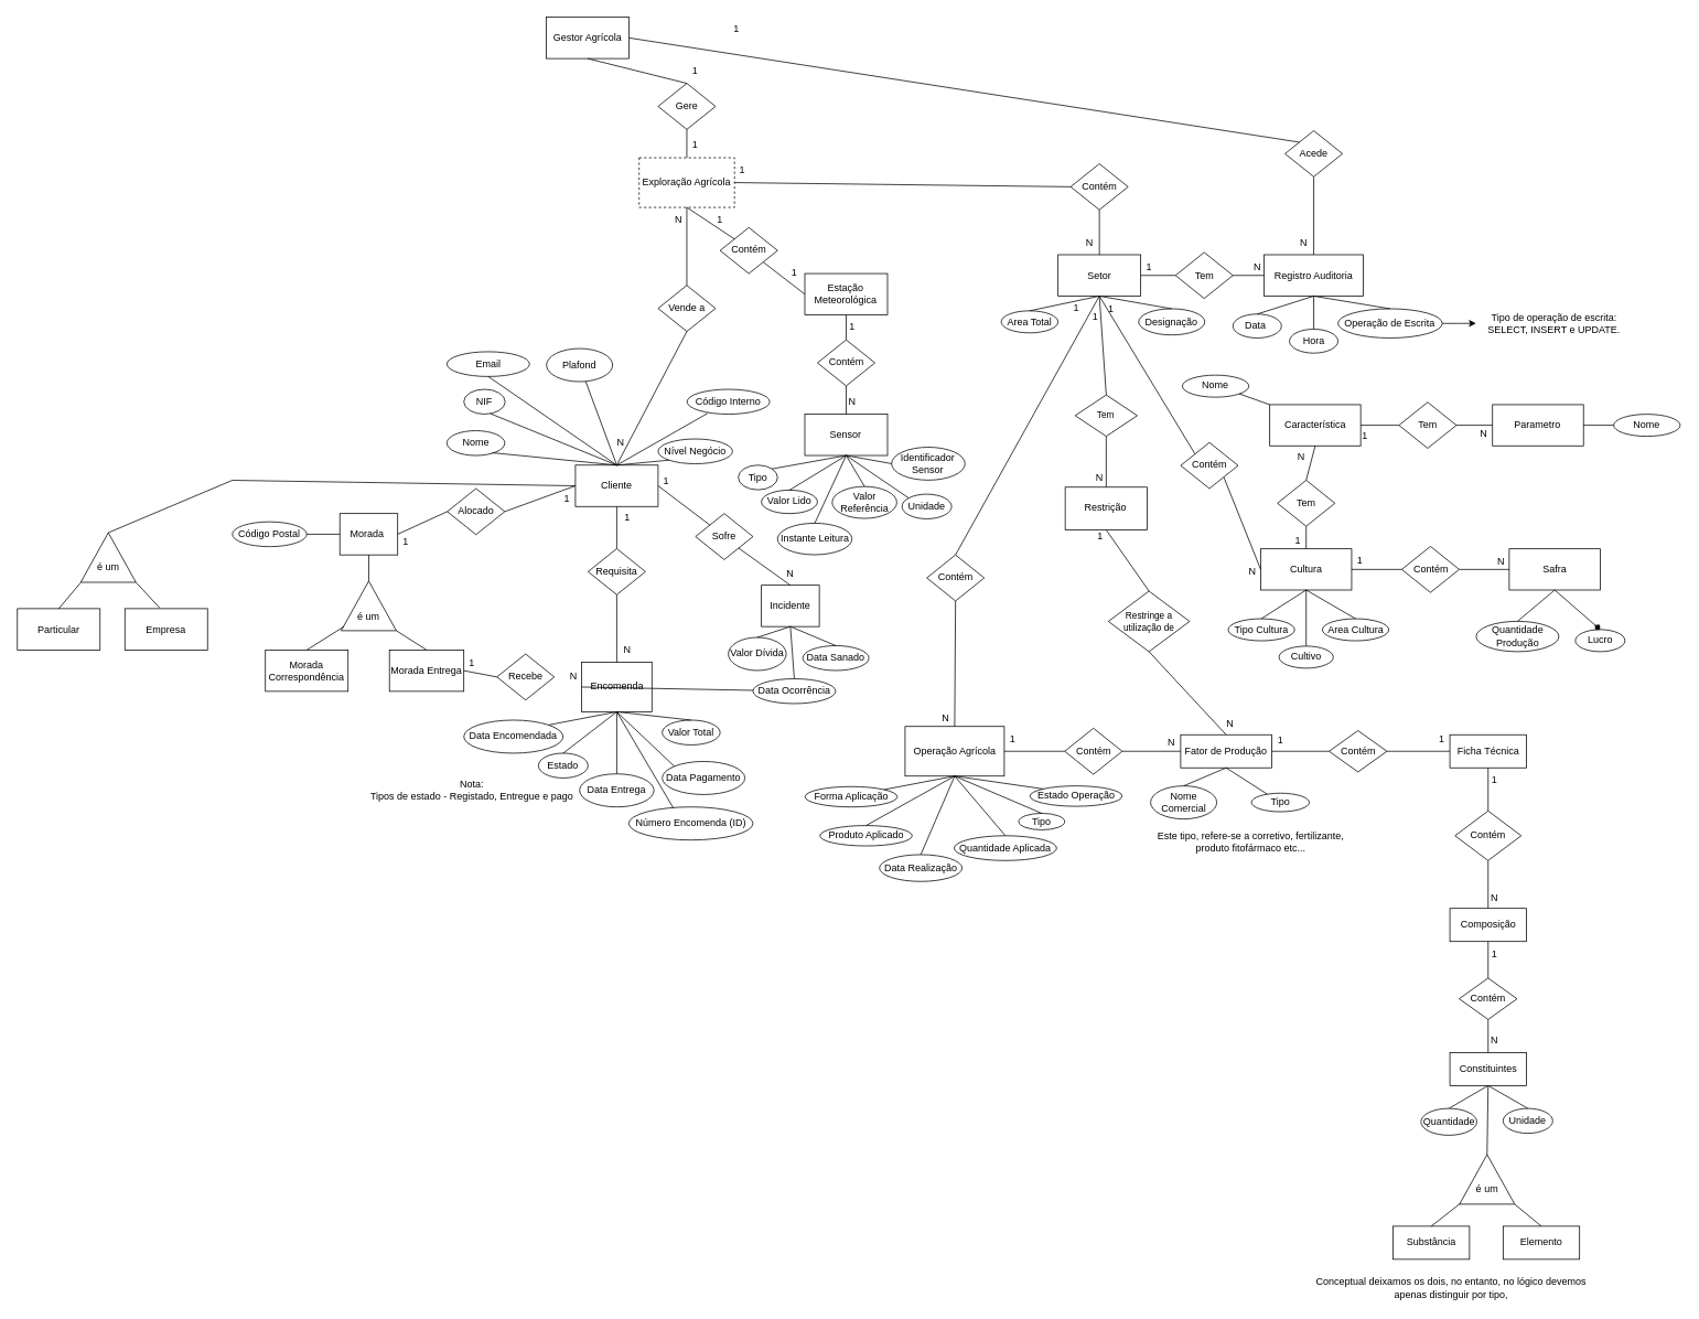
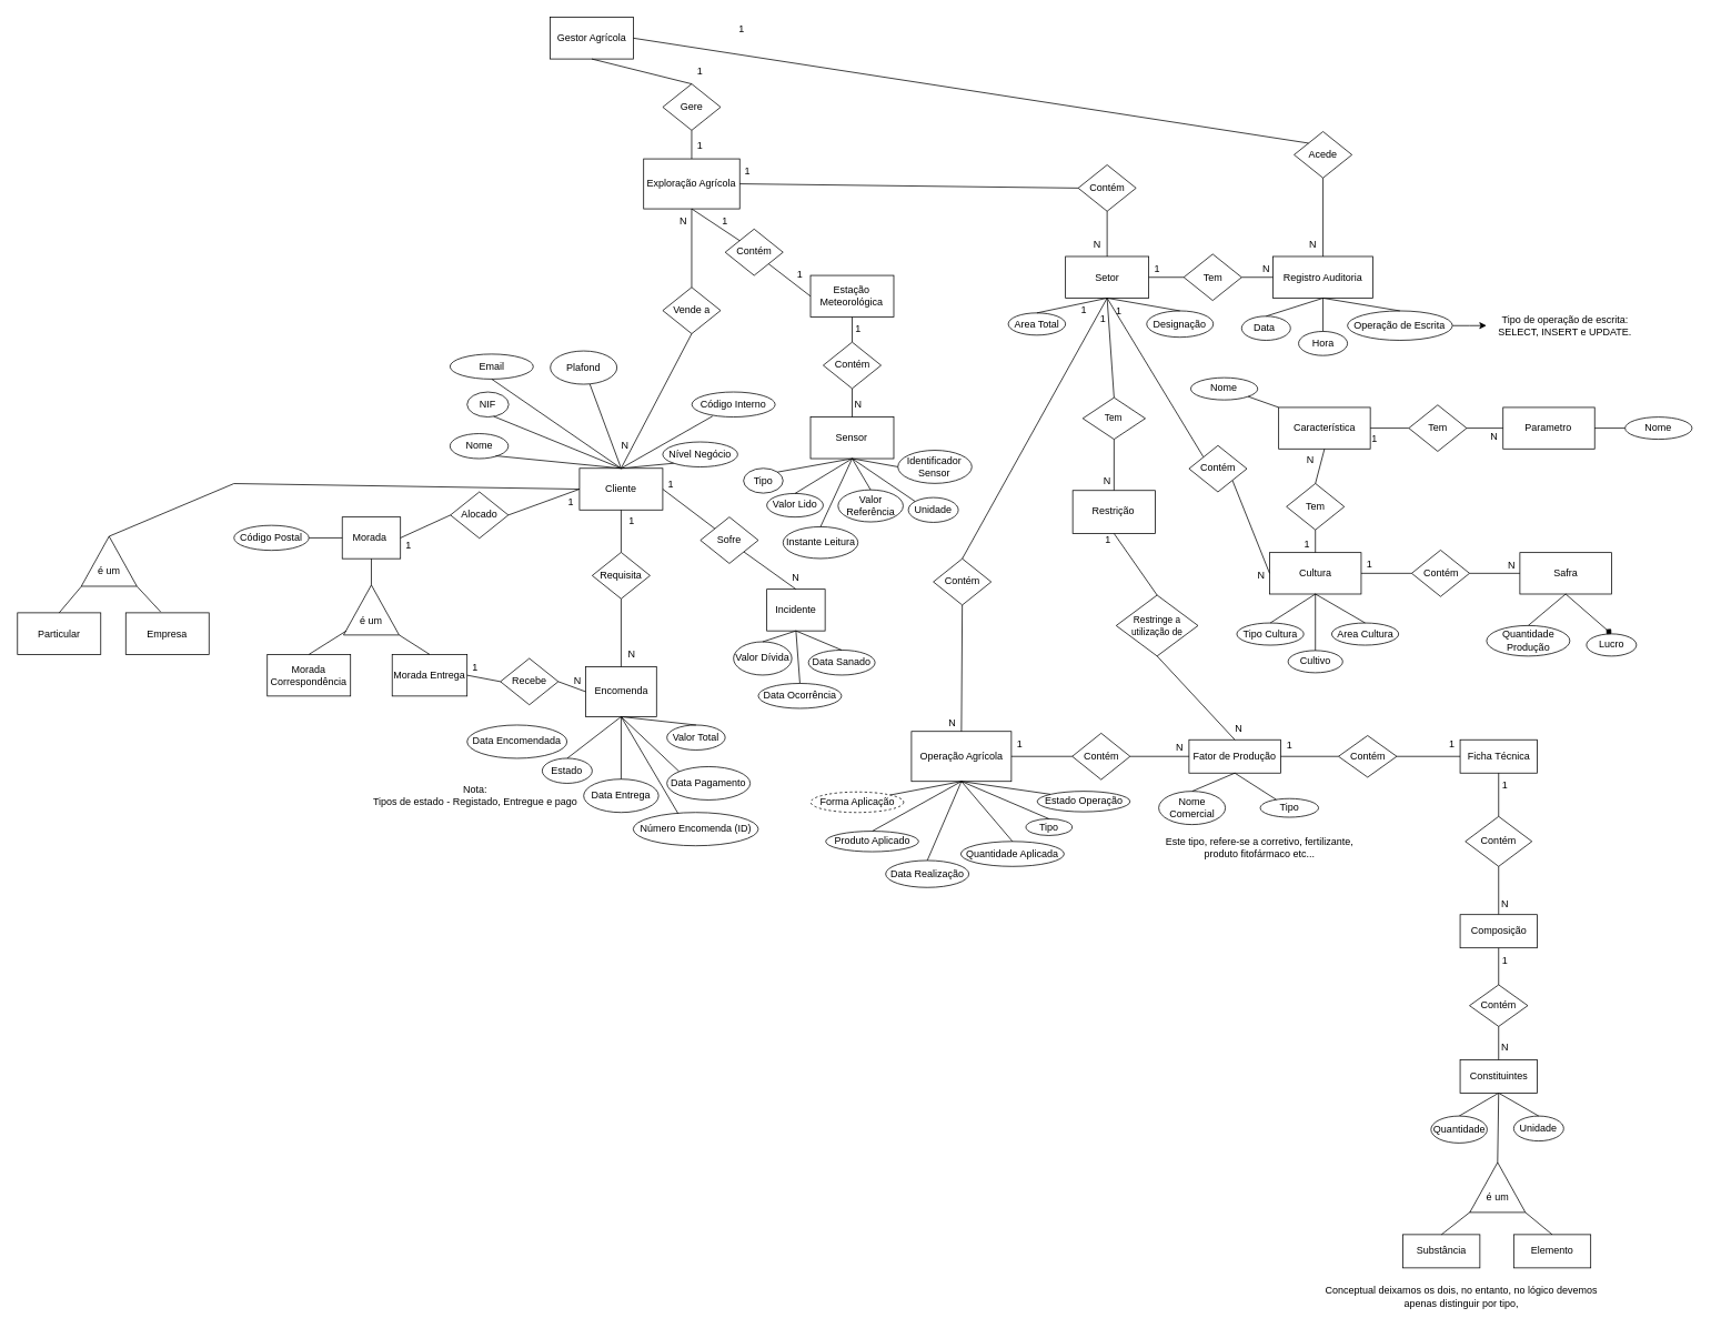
- <mxCell id="68" value="Exploração Agrícola" style="rounded=0;whiteSpace=wrap;html=1;dashed=1;" parent="1" vertex="1"><mxGeometry x="772.06" y="190.31" width="115.38" height="60" as="geometry" /></mxCell>
+ <mxCell id="68" value="Exploração Agrícola" style="rounded=0;whiteSpace=wrap;html=1;" parent="1" vertex="1"><mxGeometry x="772.06" y="190.31" width="115.38" height="60" as="geometry" /></mxCell>
- <mxCell id="59" value="" style="endArrow=none;html=1;rounded=0;exitX=0;exitY=0.5;exitDx=0;exitDy=0;startArrow=none;" parent="1" source="47" target="39" edge="1"><mxGeometry width="50" height="50" relative="1" as="geometry"><mxPoint x="702.5" y="805.51" as="sourcePoint" /><mxPoint x="560" y="810.51" as="targetPoint" /></mxGeometry></mxCell>
+ <mxCell id="59" value="" style="endArrow=none;html=1;rounded=0;entryX=1;entryY=0.5;entryDx=0;entryDy=0;exitX=0;exitY=0.5;exitDx=0;exitDy=0;startArrow=none;" parent="1" source="47" target="58" edge="1"><mxGeometry width="50" height="50" relative="1" as="geometry"><mxPoint x="702.5" y="805.51" as="sourcePoint" /><mxPoint x="560" y="810.51" as="targetPoint" /></mxGeometry></mxCell>
- <mxCell id="55" value="" style="endArrow=none;html=1;rounded=0;exitX=0.5;exitY=1;exitDx=0;exitDy=0;startArrow=none;entryX=0;entryY=0;entryDx=0;entryDy=0;" parent="1" source="47" target="49" edge="1"><mxGeometry width="50" height="50" relative="1" as="geometry"><mxPoint x="755" y="845.51" as="sourcePoint" /><mxPoint x="670" y="870.31" as="targetPoint" /></mxGeometry></mxCell>
- <mxCell id="131" value="Forma Aplicação" style="ellipse;whiteSpace=wrap;html=1;rounded=0;" parent="1" vertex="1"><mxGeometry x="972.74" y="950.69" width="111.58" height="24.63" as="geometry" /></mxCell>
+ <mxCell id="131" value="Forma Aplicação" style="ellipse;whiteSpace=wrap;html=1;rounded=0;dashed=1;" parent="1" vertex="1"><mxGeometry x="972.74" y="950.69" width="111.58" height="24.63" as="geometry" /></mxCell>
